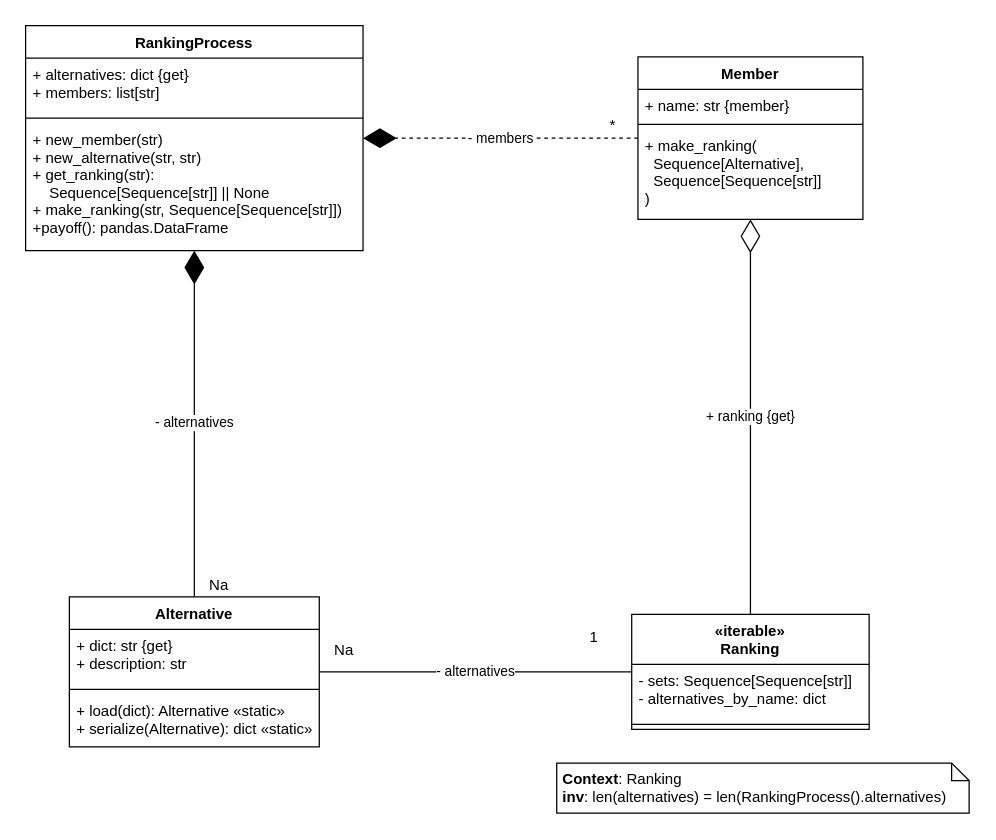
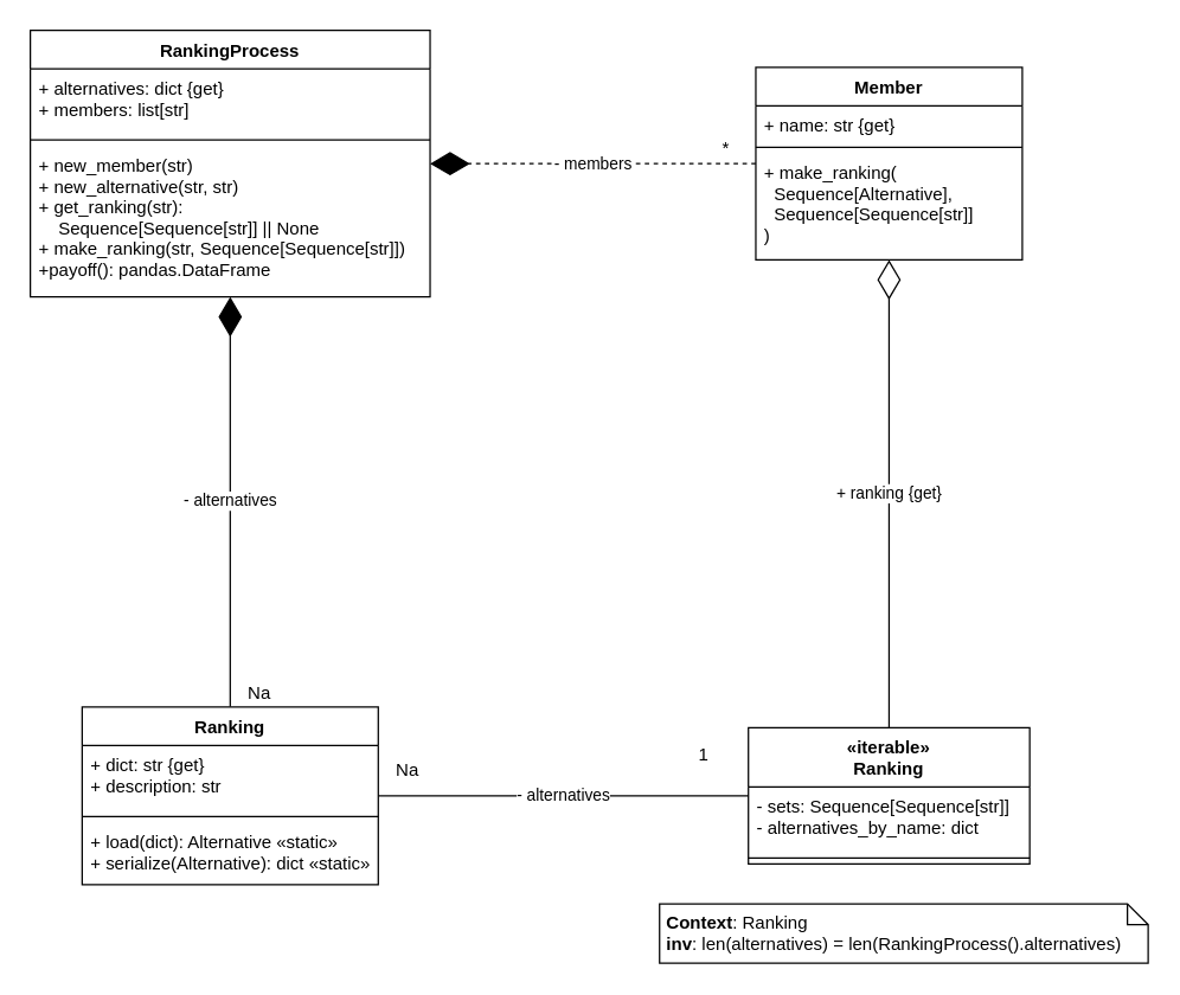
- <mxCell id="22" value="+ name: str {member}" style="text;strokeColor=none;fillColor=none;align=left;verticalAlign=top;spacingLeft=4;spacingRight=4;overflow=hidden;rotatable=0;points=[[0,0.5],[1,0.5]];portConstraint=eastwest;" parent="21" vertex="1"><mxGeometry y="26" width="180" height="24" as="geometry" /></mxCell>
+ <mxCell id="22" value="+ name: str {get}" style="text;strokeColor=none;fillColor=none;align=left;verticalAlign=top;spacingLeft=4;spacingRight=4;overflow=hidden;rotatable=0;points=[[0,0.5],[1,0.5]];portConstraint=eastwest;" parent="21" vertex="1"><mxGeometry y="26" width="180" height="24" as="geometry" /></mxCell>
- <mxCell id="16" value="Alternative" style="swimlane;fontStyle=1;align=center;verticalAlign=top;childLayout=stackLayout;horizontal=1;startSize=26;horizontalStack=0;resizeParent=1;resizeParentMax=0;resizeLast=0;collapsible=1;marginBottom=0;" parent="1" vertex="1"><mxGeometry x="55" y="477" width="200" height="120" as="geometry" /></mxCell>
+ <mxCell id="16" value="Ranking" style="swimlane;fontStyle=1;align=center;verticalAlign=top;childLayout=stackLayout;horizontal=1;startSize=26;horizontalStack=0;resizeParent=1;resizeParentMax=0;resizeLast=0;collapsible=1;marginBottom=0;" parent="1" vertex="1"><mxGeometry x="55" y="477" width="200" height="120" as="geometry" /></mxCell>
